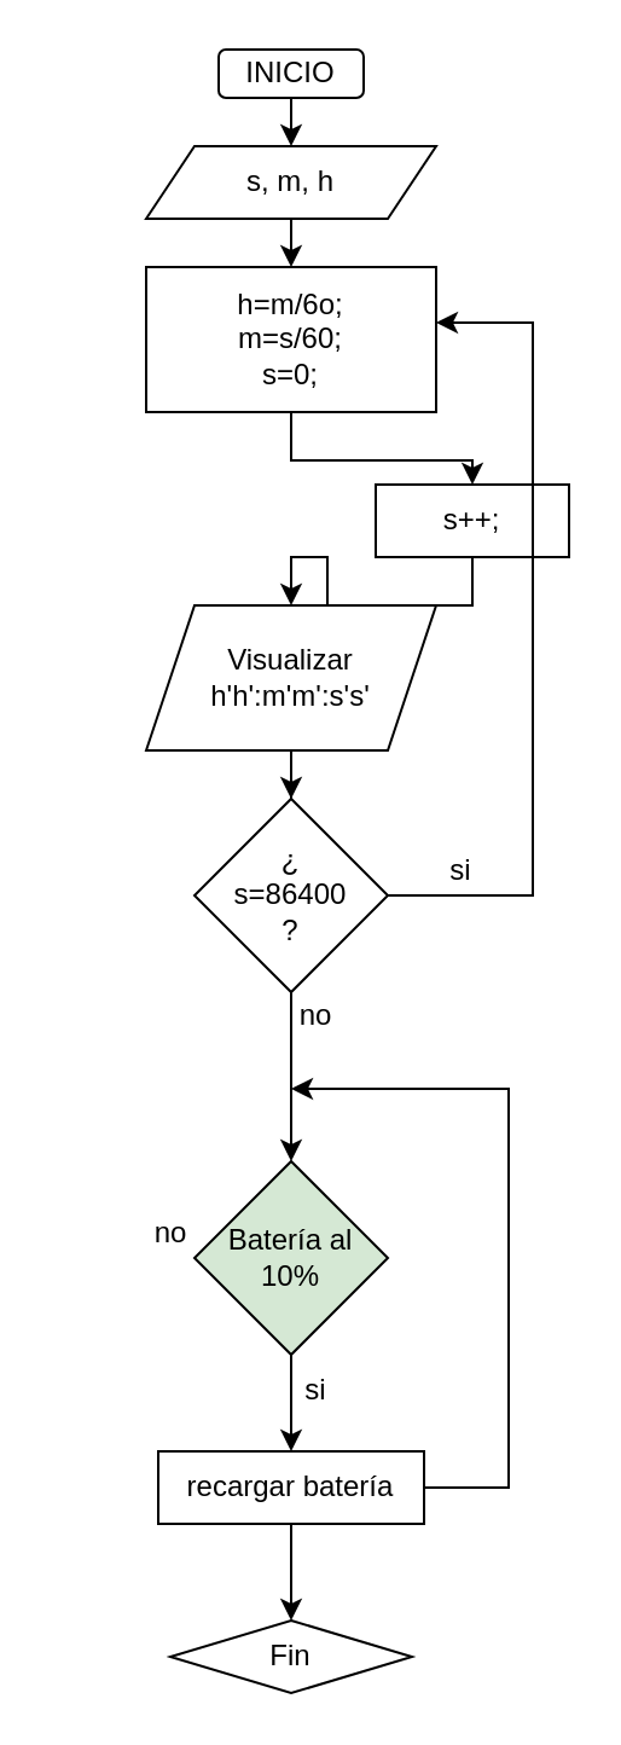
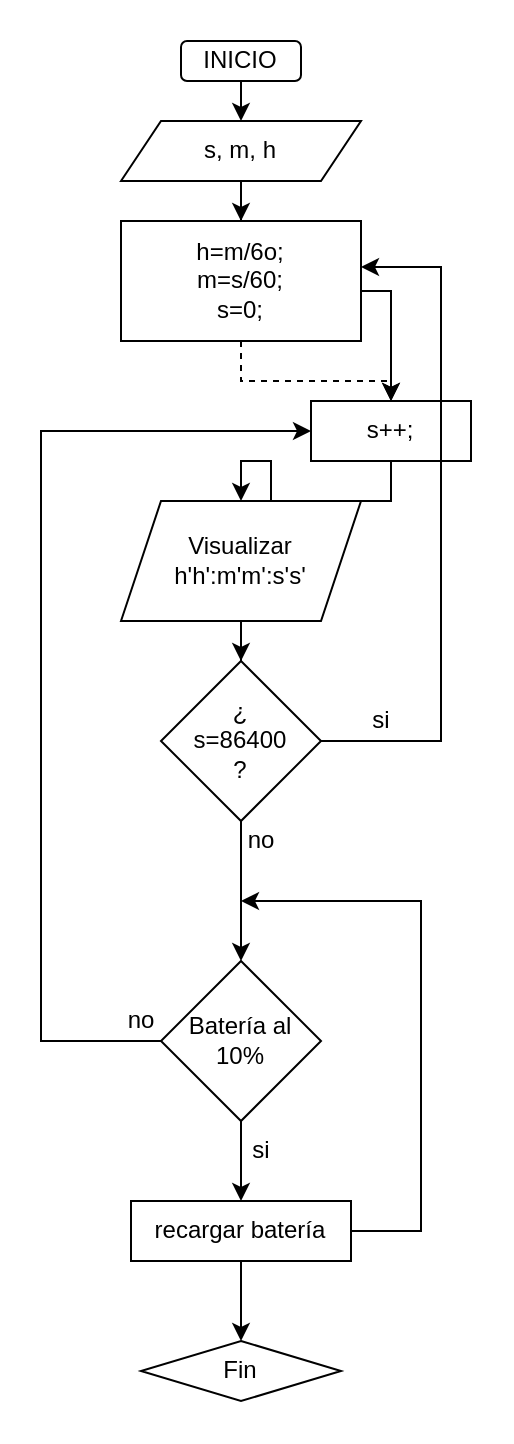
+ <mxCell id="4" style="edgeStyle=orthogonalEdgeStyle;rounded=0;orthogonalLoop=1;jettySize=auto;html=1;exitX=0.5;exitY=1;exitDx=0;exitDy=0;entryX=0.5;entryY=0;entryDx=0;entryDy=0;" edge="1" parent="1" source="6" target="8"><mxGeometry relative="1" as="geometry" /></mxCell>
- <mxCell id="22" style="edgeStyle=orthogonalEdgeStyle;rounded=0;orthogonalLoop=1;jettySize=auto;html=1;exitX=0.5;exitY=1;exitDx=0;exitDy=0;entryX=0.5;entryY=0;entryDx=0;entryDy=0;" edge="1" parent="1" source="23" target="8"><mxGeometry relative="1" as="geometry" /></mxCell>
+ <mxCell id="22" style="edgeStyle=orthogonalEdgeStyle;rounded=0;orthogonalLoop=1;jettySize=auto;html=1;exitX=0.5;exitY=1;exitDx=0;exitDy=0;entryX=0.5;entryY=0;entryDx=0;entryDy=0;dashed=1;" edge="1" parent="1" source="23" target="8"><mxGeometry relative="1" as="geometry" /></mxCell>
+ <mxCell id="11" style="edgeStyle=orthogonalEdgeStyle;rounded=0;orthogonalLoop=1;jettySize=auto;html=1;entryX=0;entryY=0.5;entryDx=0;entryDy=0;exitX=0;exitY=0.5;exitDx=0;exitDy=0;" edge="1" parent="1" source="13" target="8"><mxGeometry relative="1" as="geometry"><Array as="points"><mxPoint x="20" y="520" /><mxPoint x="20" y="215" /></Array></mxGeometry></mxCell>
- <mxCell id="13" value="Batería al 10%" style="rhombus;whiteSpace=wrap;html=1;fillColor=#d5e8d4;" vertex="1" parent="1"><mxGeometry x="80" y="480" width="80" height="80" as="geometry" /></mxCell>
+ <mxCell id="13" value="Batería al 10%" style="rhombus;whiteSpace=wrap;html=1;" vertex="1" parent="1"><mxGeometry x="80" y="480" width="80" height="80" as="geometry" /></mxCell>
